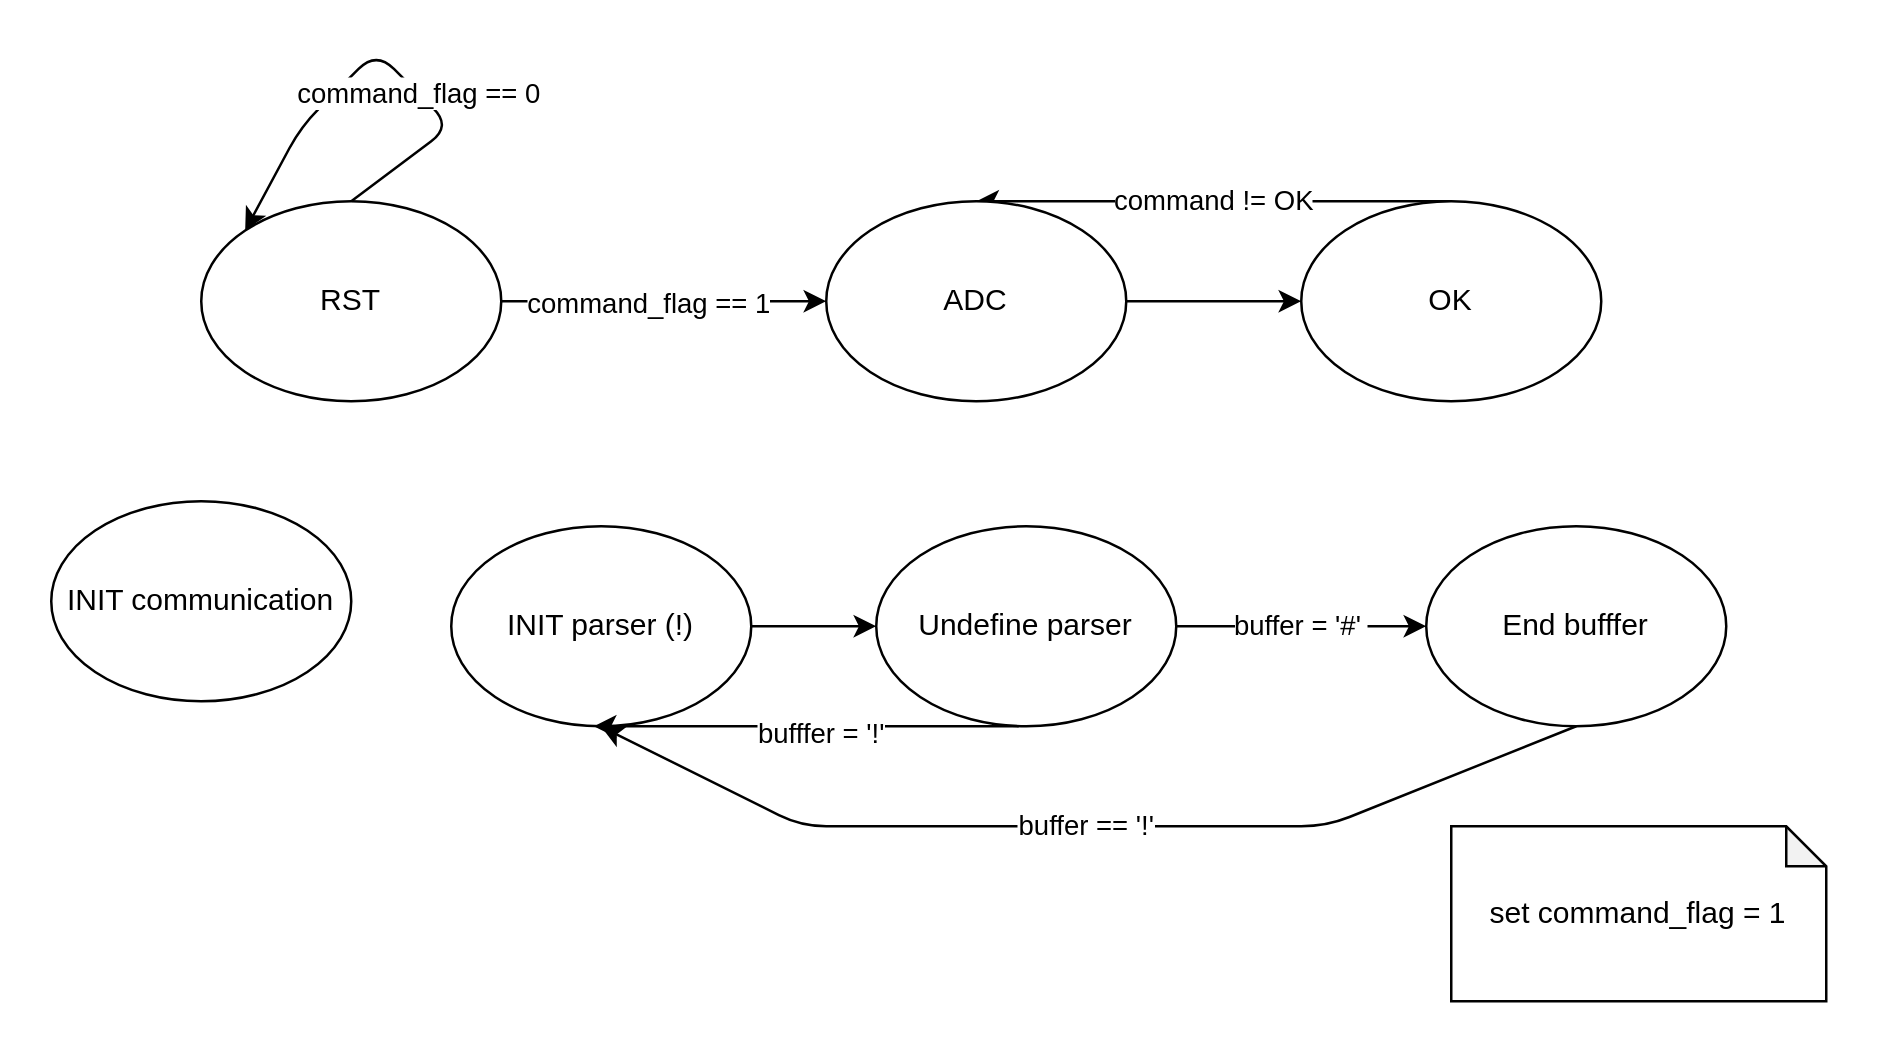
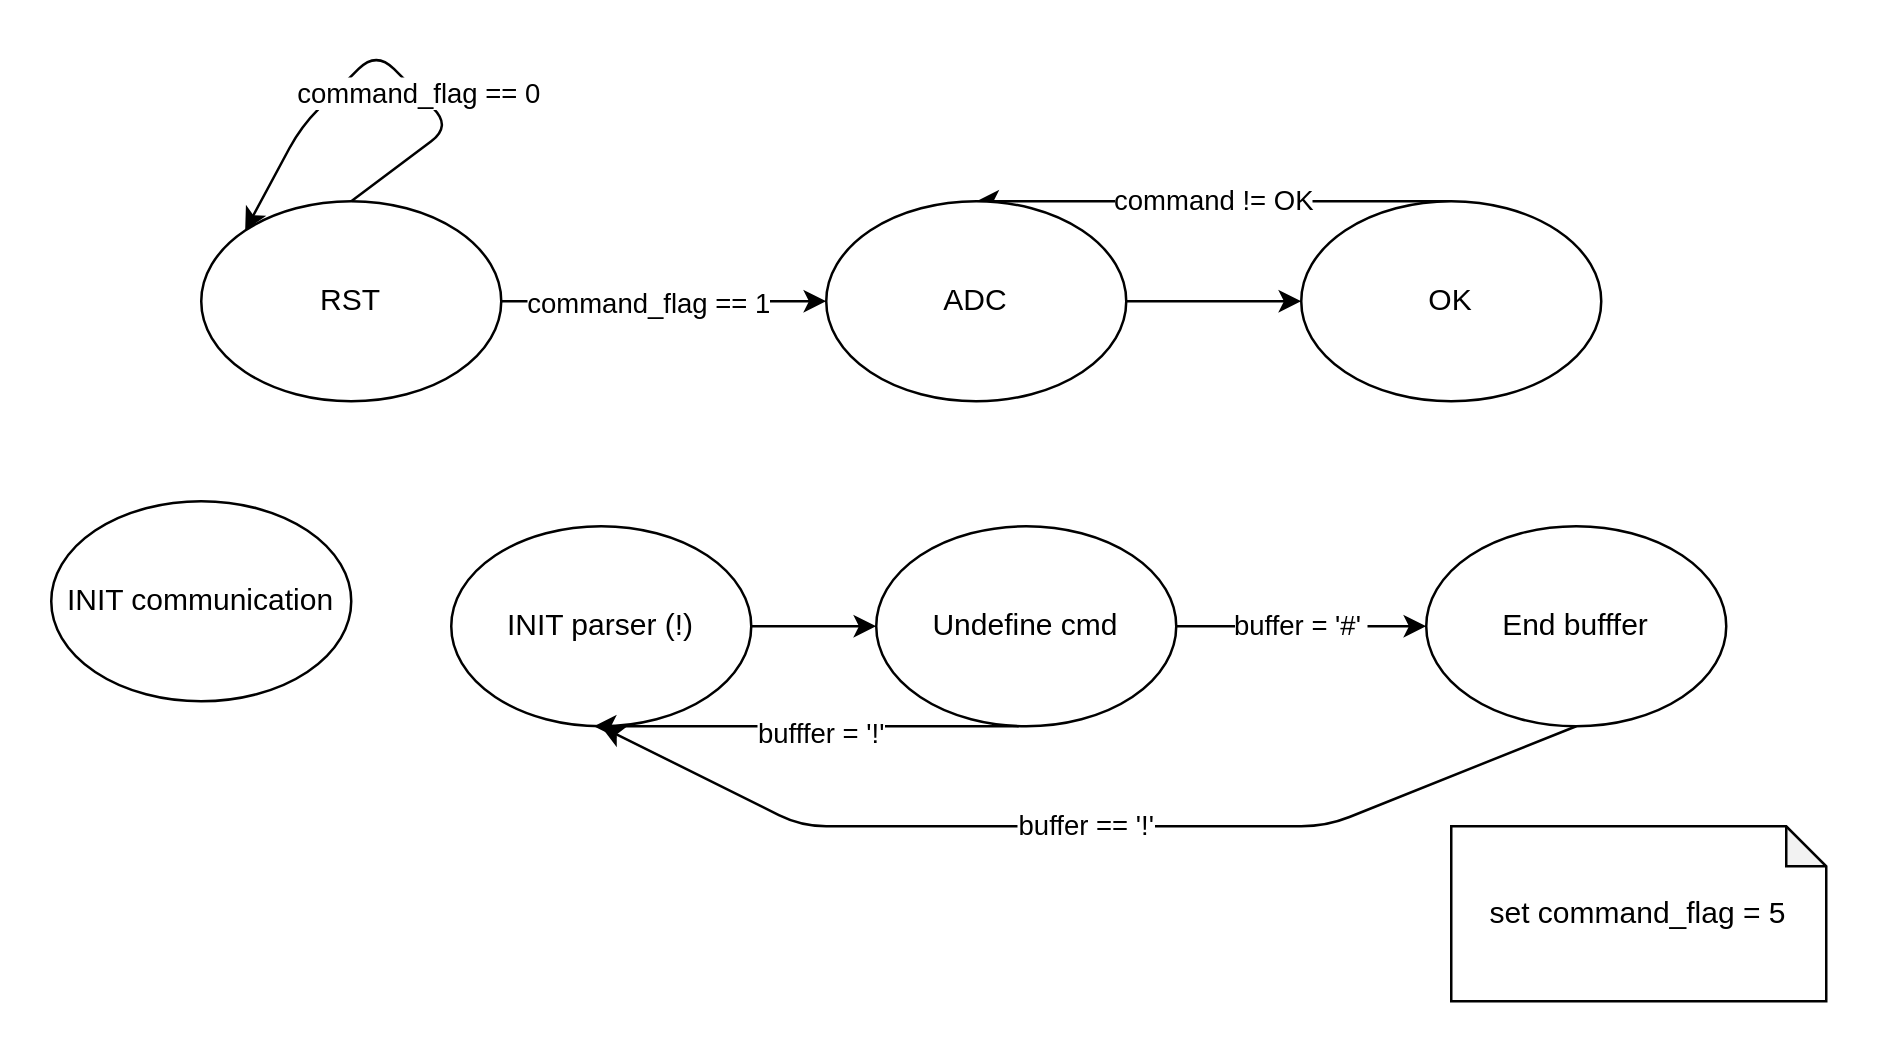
- <mxCell id="16" value="Undefine parser" style="ellipse;whiteSpace=wrap;html=1;" parent="1" vertex="1"><mxGeometry x="350" y="210" width="120" height="80" as="geometry" /></mxCell>
+ <mxCell id="16" value="Undefine cmd" style="ellipse;whiteSpace=wrap;html=1;" parent="1" vertex="1"><mxGeometry x="350" y="210" width="120" height="80" as="geometry" /></mxCell>
- <mxCell id="20" value="set command_flag = 1" style="shape=note;whiteSpace=wrap;html=1;backgroundOutline=1;darkOpacity=0.05;size=16;" vertex="1" parent="1"><mxGeometry x="580" y="330" width="150" height="70" as="geometry" /></mxCell>
+ <mxCell id="20" value="set command_flag = 5" style="shape=note;whiteSpace=wrap;html=1;backgroundOutline=1;darkOpacity=0.05;size=16;" vertex="1" parent="1"><mxGeometry x="580" y="330" width="150" height="70" as="geometry" /></mxCell>
